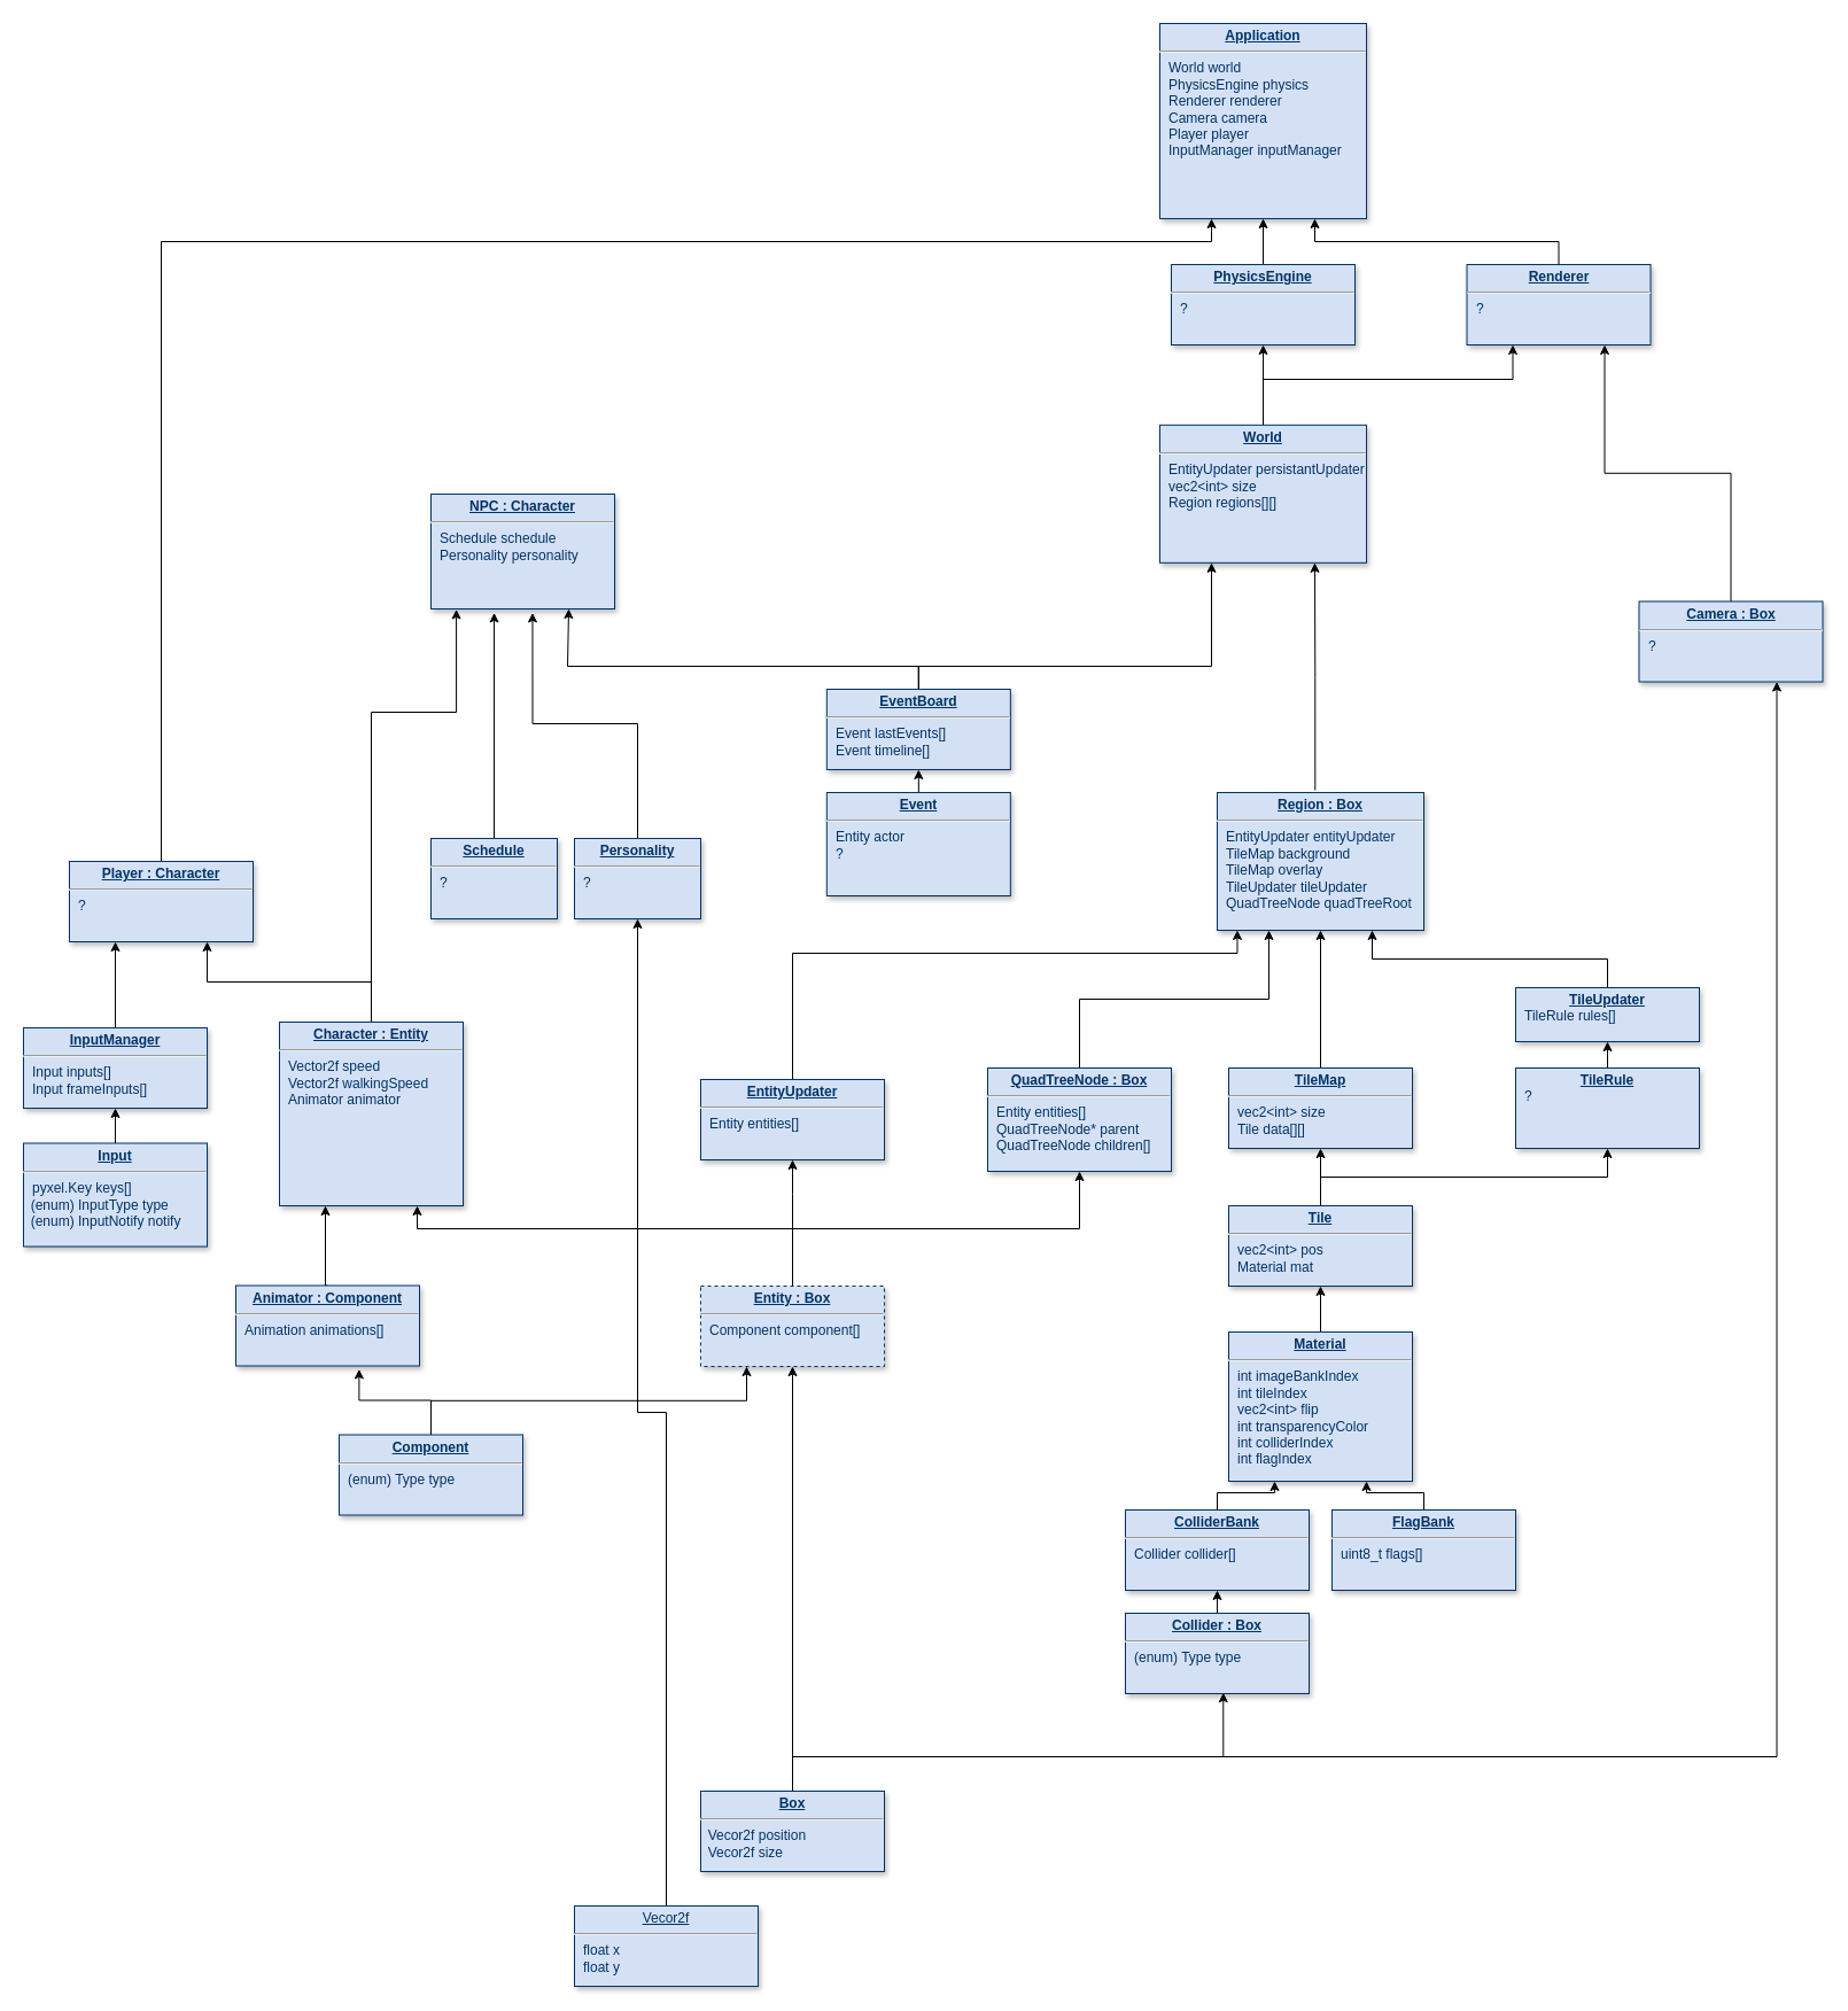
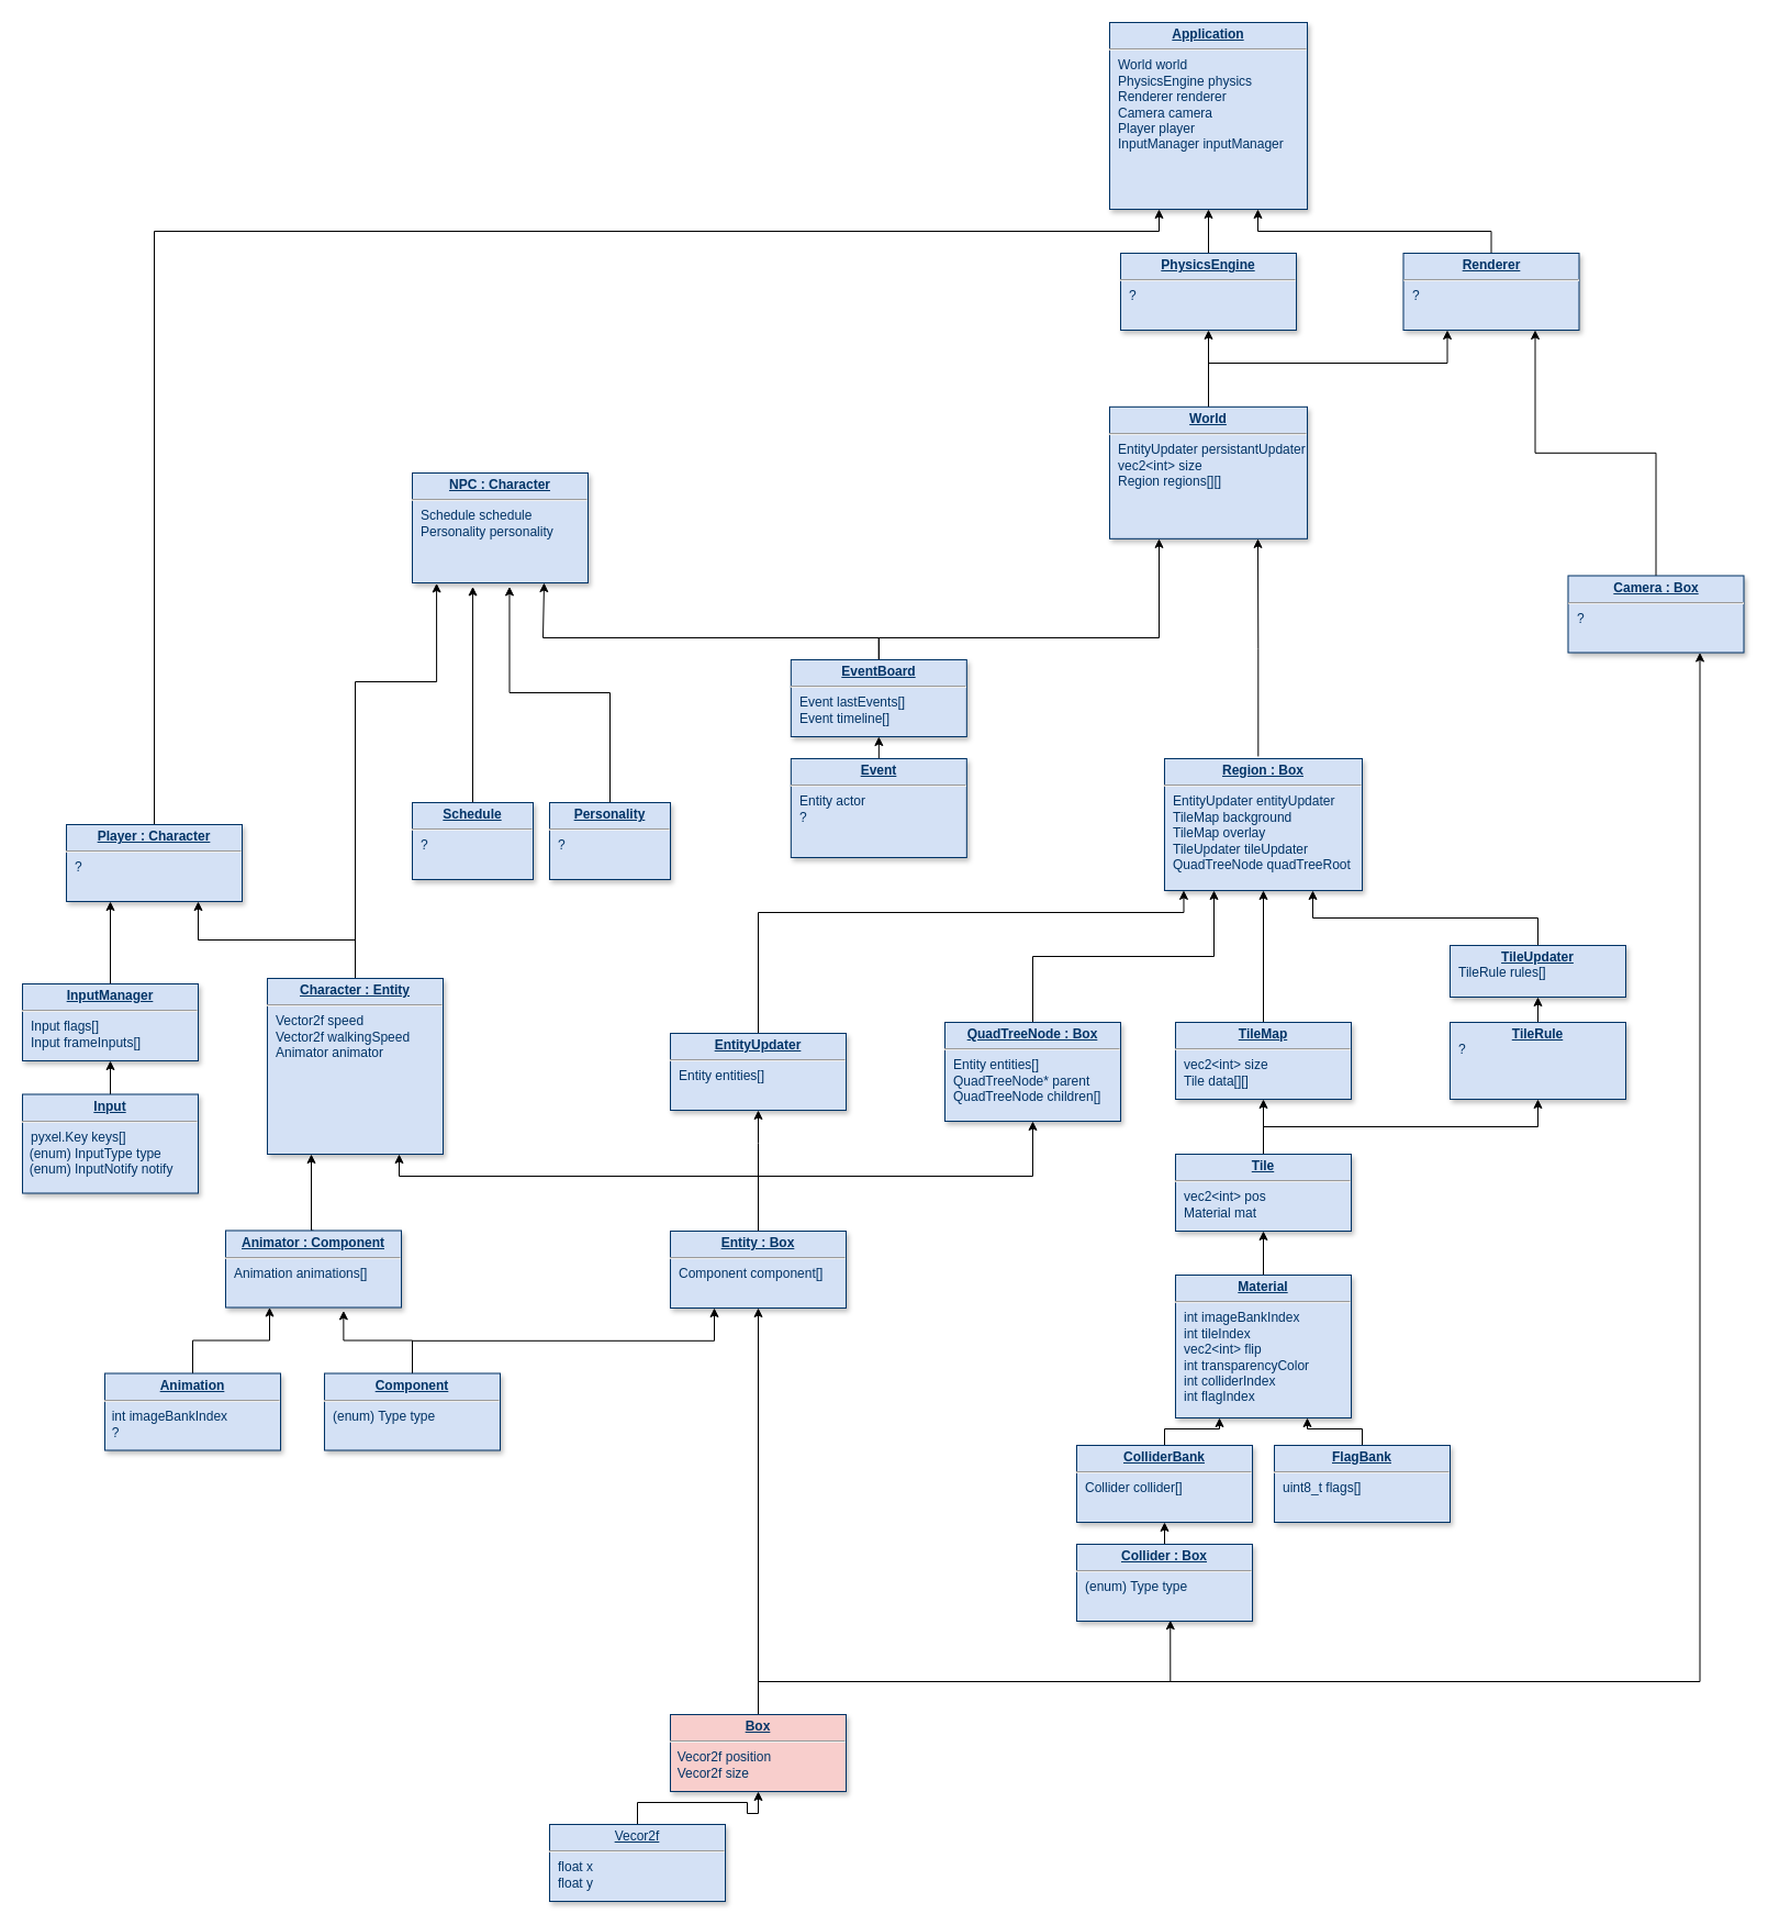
- <mxCell id="55" value="&lt;p style=&quot;margin: 0px ; margin-top: 4px ; text-align: center ; text-decoration: underline&quot;&gt;&lt;strong&gt;InputManager&lt;/strong&gt;&lt;/p&gt;&lt;hr&gt;&lt;p style=&quot;margin: 0px ; margin-left: 8px&quot;&gt;Input inputs[]&lt;/p&gt;&lt;p style=&quot;margin: 0px ; margin-left: 8px&quot;&gt;Input frameInputs[]&amp;nbsp;&lt;br&gt;&lt;/p&gt;" style="verticalAlign=top;align=left;overflow=fill;fontSize=12;fontFamily=Helvetica;html=1;strokeColor=#003366;shadow=1;fillColor=#D4E1F5;fontColor=#003366" parent="1" vertex="1"><mxGeometry x="20" y="895" width="160" height="70" as="geometry" /></mxCell>
+ <mxCell id="55" value="&lt;p style=&quot;margin: 0px ; margin-top: 4px ; text-align: center ; text-decoration: underline&quot;&gt;&lt;strong&gt;InputManager&lt;/strong&gt;&lt;/p&gt;&lt;hr&gt;&lt;p style=&quot;margin: 0px ; margin-left: 8px&quot;&gt;Input flags[]&lt;/p&gt;&lt;p style=&quot;margin: 0px ; margin-left: 8px&quot;&gt;Input frameInputs[]&amp;nbsp;&lt;br&gt;&lt;/p&gt;" style="verticalAlign=top;align=left;overflow=fill;fontSize=12;fontFamily=Helvetica;html=1;strokeColor=#003366;shadow=1;fillColor=#D4E1F5;fontColor=#003366" parent="1" vertex="1"><mxGeometry x="20" y="895" width="160" height="70" as="geometry" /></mxCell>
- <mxCell id="22" value="&lt;p style=&quot;margin: 0px ; margin-top: 4px ; text-align: center ; text-decoration: underline&quot;&gt;&lt;strong&gt;Entity : Box&lt;/strong&gt;&lt;/p&gt;&lt;hr&gt;&lt;p style=&quot;margin: 0px ; margin-left: 8px&quot;&gt;Component component[]&lt;/p&gt;" style="verticalAlign=top;align=left;overflow=fill;fontSize=12;fontFamily=Helvetica;html=1;strokeColor=#003366;shadow=1;fillColor=#D4E1F5;fontColor=#003366;dashed=1;" parent="1" vertex="1"><mxGeometry x="610" y="1120" width="160" height="70" as="geometry" /></mxCell>
+ <mxCell id="22" value="&lt;p style=&quot;margin: 0px ; margin-top: 4px ; text-align: center ; text-decoration: underline&quot;&gt;&lt;strong&gt;Entity : Box&lt;/strong&gt;&lt;/p&gt;&lt;hr&gt;&lt;p style=&quot;margin: 0px ; margin-left: 8px&quot;&gt;Component component[]&lt;/p&gt;" style="verticalAlign=top;align=left;overflow=fill;fontSize=12;fontFamily=Helvetica;html=1;strokeColor=#003366;shadow=1;fillColor=#D4E1F5;fontColor=#003366" parent="1" vertex="1"><mxGeometry x="610" y="1120" width="160" height="70" as="geometry" /></mxCell>
+ <mxCell id="26" style="edgeStyle=orthogonalEdgeStyle;rounded=0;orthogonalLoop=1;jettySize=auto;html=1;exitX=0.5;exitY=0;exitDx=0;exitDy=0;entryX=0.25;entryY=1;entryDx=0;entryDy=0;" parent="1" source="27" target="29" edge="1"><mxGeometry relative="1" as="geometry" /></mxCell>
- <mxCell id="2" style="edgeStyle=orthogonalEdgeStyle;rounded=0;orthogonalLoop=1;jettySize=auto;html=1;exitX=0.5;exitY=0;exitDx=0;exitDy=0;" parent="1" source="3" target="64" edge="1"><mxGeometry relative="1" as="geometry" /></mxCell>
+ <mxCell id="2" style="edgeStyle=orthogonalEdgeStyle;rounded=0;orthogonalLoop=1;jettySize=auto;html=1;exitX=0.5;exitY=0;exitDx=0;exitDy=0;entryX=0.5;entryY=1;entryDx=0;entryDy=0;" parent="1" source="3" target="7" edge="1"><mxGeometry relative="1" as="geometry" /></mxCell>
+ <mxCell id="27" value="&lt;p style=&quot;margin: 0px ; margin-top: 4px ; text-align: center ; text-decoration: underline&quot;&gt;&lt;strong&gt;Animation&lt;/strong&gt;&lt;/p&gt;&lt;hr&gt;&amp;nbsp; int imageBankIndex&lt;br&gt;&lt;span&gt;&amp;nbsp; ?&lt;/span&gt;&lt;br&gt;" style="verticalAlign=top;align=left;overflow=fill;fontSize=12;fontFamily=Helvetica;html=1;strokeColor=#003366;shadow=1;fillColor=#D4E1F5;fontColor=#003366" parent="1" vertex="1"><mxGeometry x="95" y="1249.5" width="160" height="70" as="geometry" /></mxCell>
- <mxCell id="7" value="&lt;p style=&quot;margin: 0px ; margin-top: 4px ; text-align: center ; text-decoration: underline&quot;&gt;&lt;strong&gt;Box&lt;/strong&gt;&lt;/p&gt;&lt;hr&gt;&amp;nbsp; Vecor2f&lt;span&gt;&amp;nbsp;position&lt;br&gt;&lt;/span&gt;&lt;span&gt;&amp;nbsp; Vecor2f size&lt;/span&gt;&lt;span&gt;&lt;br&gt;&lt;/span&gt;" style="verticalAlign=top;align=left;overflow=fill;fontSize=12;fontFamily=Helvetica;html=1;strokeColor=#003366;shadow=1;fillColor=#D4E1F5;fontColor=#003366" parent="1" vertex="1"><mxGeometry x="610" y="1560" width="160" height="70" as="geometry" /></mxCell>
+ <mxCell id="7" value="&lt;p style=&quot;margin: 0px ; margin-top: 4px ; text-align: center ; text-decoration: underline&quot;&gt;&lt;strong&gt;Box&lt;/strong&gt;&lt;/p&gt;&lt;hr&gt;&amp;nbsp; Vecor2f&lt;span&gt;&amp;nbsp;position&lt;br&gt;&lt;/span&gt;&lt;span&gt;&amp;nbsp; Vecor2f size&lt;/span&gt;&lt;span&gt;&lt;br&gt;&lt;/span&gt;" style="verticalAlign=top;align=left;overflow=fill;fontSize=12;fontFamily=Helvetica;html=1;strokeColor=#003366;shadow=1;fillColor=#f8cecc;fontColor=#003366;" parent="1" vertex="1"><mxGeometry x="610" y="1560" width="160" height="70" as="geometry" /></mxCell>
